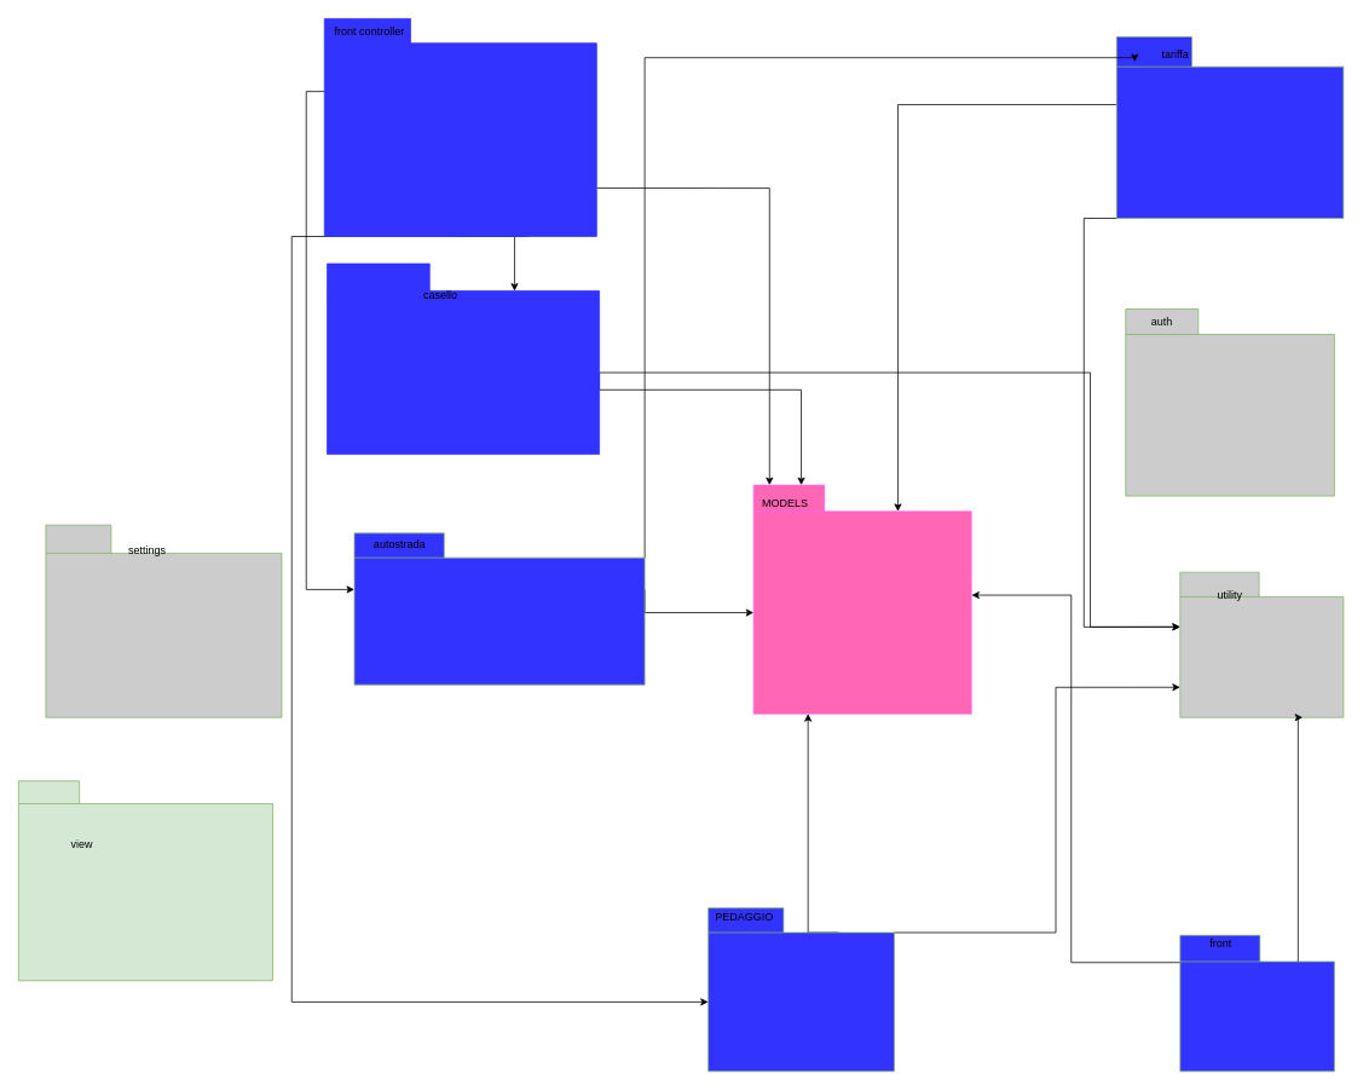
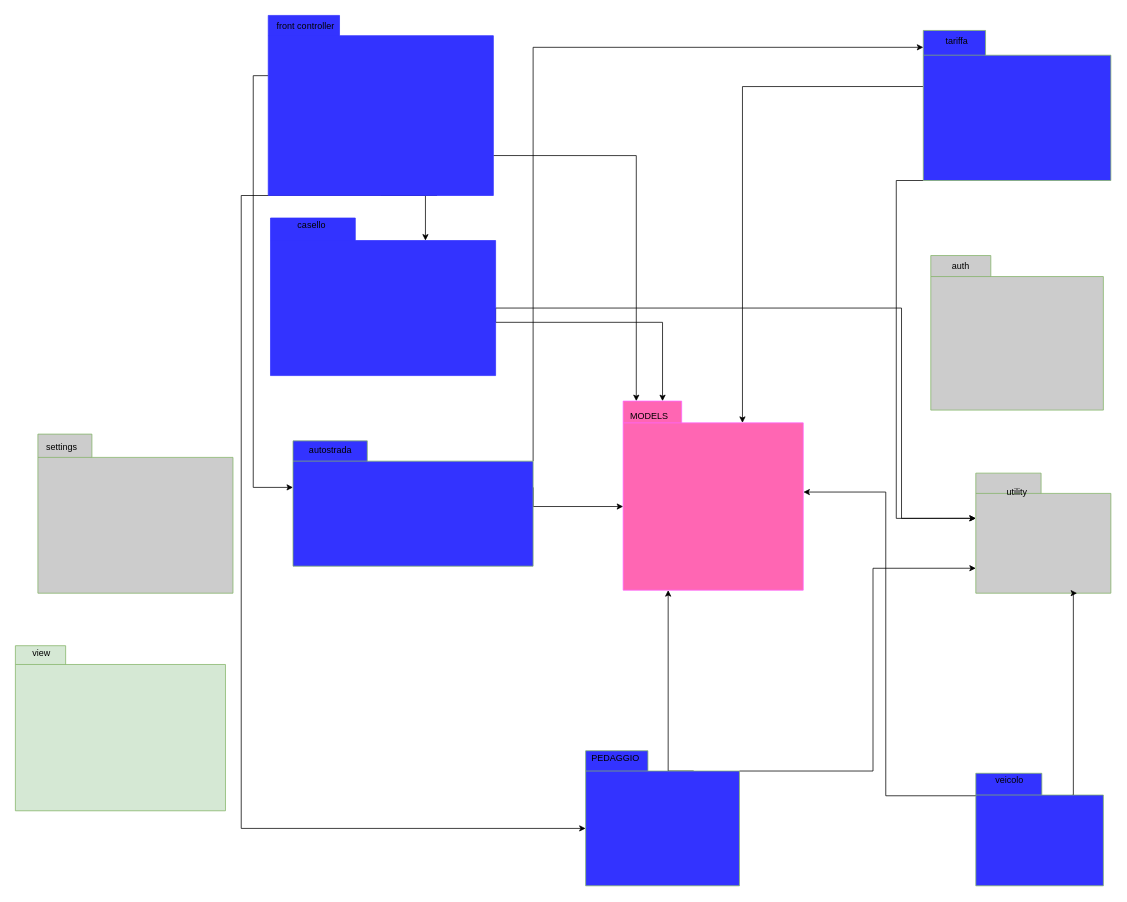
- <mxCell id="19" value="tariffa" style="text;html=1;strokeColor=none;fillColor=none;align=center;verticalAlign=middle;whiteSpace=wrap;rounded=0;" parent="1" vertex="1"><mxGeometry x="1250" y="45" width="90" height="30" as="geometry" /></mxCell>
+ <mxCell id="19" value="tariffa" style="text;html=1;strokeColor=none;fillColor=none;align=center;verticalAlign=middle;whiteSpace=wrap;rounded=0;" parent="1" vertex="1"><mxGeometry x="1230" y="40" width="90" height="30" as="geometry" /></mxCell>
- <mxCell id="18" value="casello" style="text;html=1;strokeColor=none;fillColor=none;align=center;verticalAlign=middle;whiteSpace=wrap;rounded=0;" parent="1" vertex="1"><mxGeometry x="430" y="315" width="110" height="20" as="geometry" /></mxCell>
+ <mxCell id="18" value="casello" style="text;html=1;strokeColor=none;fillColor=none;align=center;verticalAlign=middle;whiteSpace=wrap;rounded=0;" parent="1" vertex="1"><mxGeometry x="360" y="290" width="110" height="20" as="geometry" /></mxCell>
- <mxCell id="28" value="settings" style="text;html=1;strokeColor=none;fillColor=none;align=center;verticalAlign=middle;whiteSpace=wrap;rounded=0;" parent="1" vertex="1"><mxGeometry x="130" y="588" width="64" height="35" as="geometry" /></mxCell>
+ <mxCell id="28" value="settings" style="text;html=1;strokeColor=none;fillColor=none;align=center;verticalAlign=middle;whiteSpace=wrap;rounded=0;" parent="1" vertex="1"><mxGeometry x="50" y="578" width="64" height="35" as="geometry" /></mxCell>
- <mxCell id="27" value="view" style="text;html=1;strokeColor=none;fillColor=none;align=center;verticalAlign=middle;whiteSpace=wrap;rounded=0;" parent="1" vertex="1"><mxGeometry x="55" y="920" width="70" height="20" as="geometry" /></mxCell>
+ <mxCell id="27" value="view" style="text;html=1;strokeColor=none;fillColor=none;align=center;verticalAlign=middle;whiteSpace=wrap;rounded=0;" parent="1" vertex="1"><mxGeometry x="20" y="860" width="70" height="20" as="geometry" /></mxCell>
- <mxCell id="37" value="front" style="text;html=1;strokeColor=none;fillColor=none;align=center;verticalAlign=middle;whiteSpace=wrap;rounded=0;" parent="1" vertex="1"><mxGeometry x="1300" y="1030" width="90" height="20" as="geometry" /></mxCell>
+ <mxCell id="37" value="veicolo" style="text;html=1;strokeColor=none;fillColor=none;align=center;verticalAlign=middle;whiteSpace=wrap;rounded=0;" parent="1" vertex="1"><mxGeometry x="1300" y="1030" width="90" height="20" as="geometry" /></mxCell>
